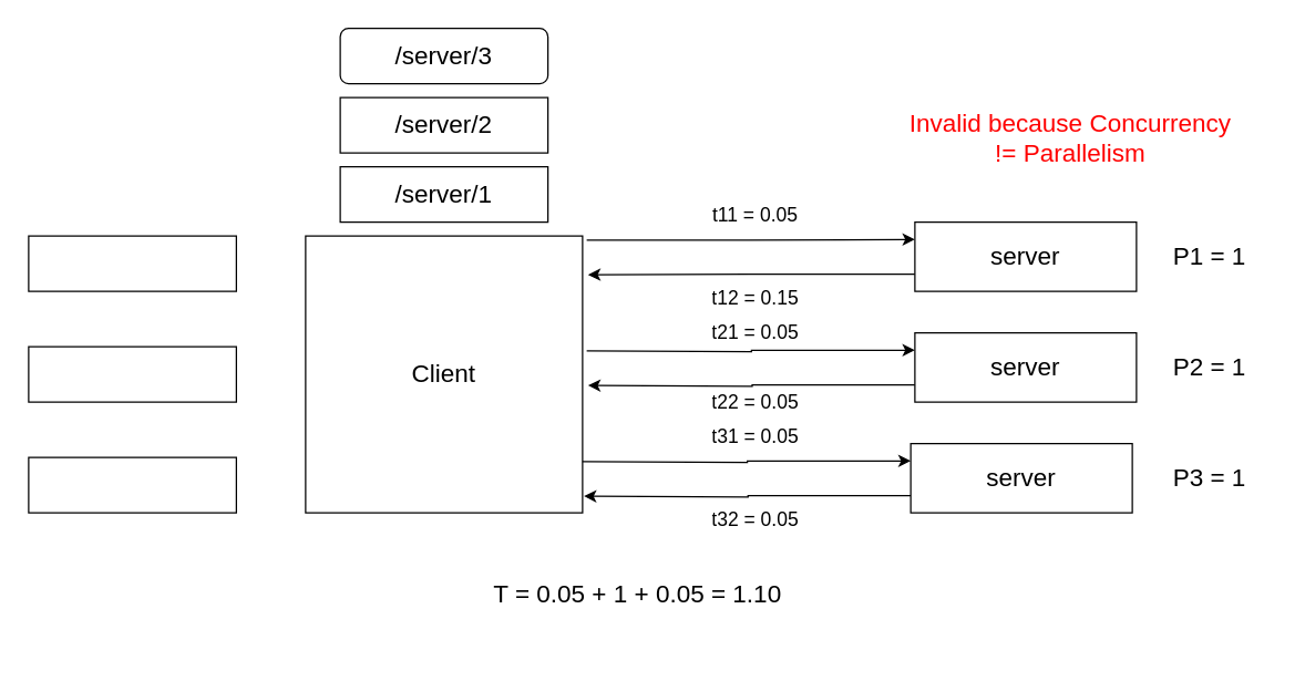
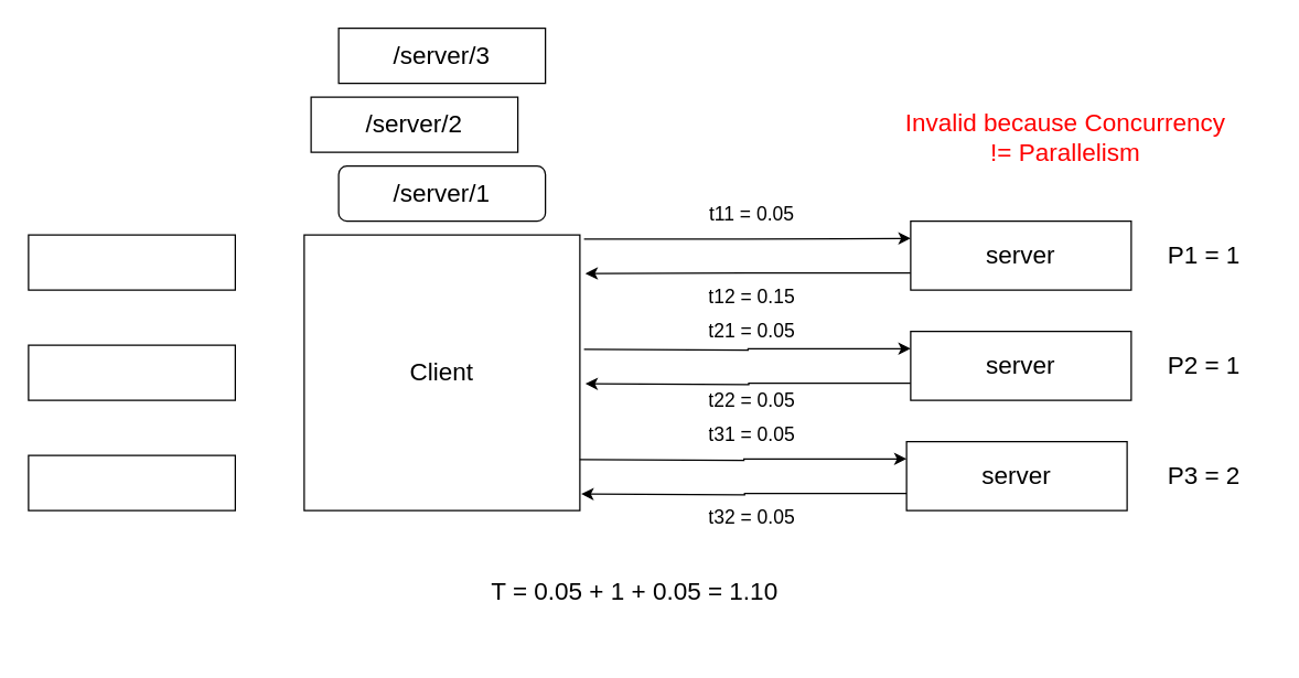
- <mxCell id="18" value="&lt;span style=&quot;font-size: 18px ; white-space: normal&quot;&gt;/server/3&lt;/span&gt;" style="whiteSpace=wrap;html=1;rounded=1;" parent="1" vertex="1"><mxGeometry x="245" y="20" width="150" height="40" as="geometry" /></mxCell>
+ <mxCell id="18" value="&lt;span style=&quot;font-size: 18px ; white-space: normal&quot;&gt;/server/3&lt;/span&gt;" style="rounded=0;whiteSpace=wrap;html=1;" parent="1" vertex="1"><mxGeometry x="245" y="20" width="150" height="40" as="geometry" /></mxCell>
- <mxCell id="17" value="&lt;span style=&quot;font-size: 18px ; white-space: normal&quot;&gt;/server/2&lt;/span&gt;" style="rounded=0;whiteSpace=wrap;html=1;" parent="1" vertex="1"><mxGeometry x="245" y="70" width="150" height="40" as="geometry" /></mxCell>
+ <mxCell id="17" value="&lt;span style=&quot;font-size: 18px ; white-space: normal&quot;&gt;/server/2&lt;/span&gt;" style="rounded=0;whiteSpace=wrap;html=1;" parent="1" vertex="1"><mxGeometry x="225" y="70" width="150" height="40" as="geometry" /></mxCell>
- <mxCell id="16" value="&lt;span style=&quot;font-size: 18px ; white-space: normal&quot;&gt;/server/1&lt;/span&gt;" style="rounded=0;whiteSpace=wrap;html=1;" parent="1" vertex="1"><mxGeometry x="245" y="120" width="150" height="40" as="geometry" /></mxCell>
+ <mxCell id="16" value="&lt;span style=&quot;font-size: 18px ; white-space: normal&quot;&gt;/server/1&lt;/span&gt;" style="whiteSpace=wrap;html=1;rounded=1;" parent="1" vertex="1"><mxGeometry x="245" y="120" width="150" height="40" as="geometry" /></mxCell>
- <mxCell id="27" value="&lt;font style=&quot;font-size: 18px&quot;&gt;P3 = 1&lt;/font&gt;" style="text;html=1;strokeColor=none;fillColor=none;align=center;verticalAlign=middle;whiteSpace=wrap;overflow=hidden;" parent="1" vertex="1"><mxGeometry x="826" y="320" width="94" height="50" as="geometry" /></mxCell>
+ <mxCell id="27" value="&lt;font style=&quot;font-size: 18px&quot;&gt;P3 = 2&lt;/font&gt;" style="text;html=1;strokeColor=none;fillColor=none;align=center;verticalAlign=middle;whiteSpace=wrap;overflow=hidden;" parent="1" vertex="1"><mxGeometry x="826" y="320" width="94" height="50" as="geometry" /></mxCell>
